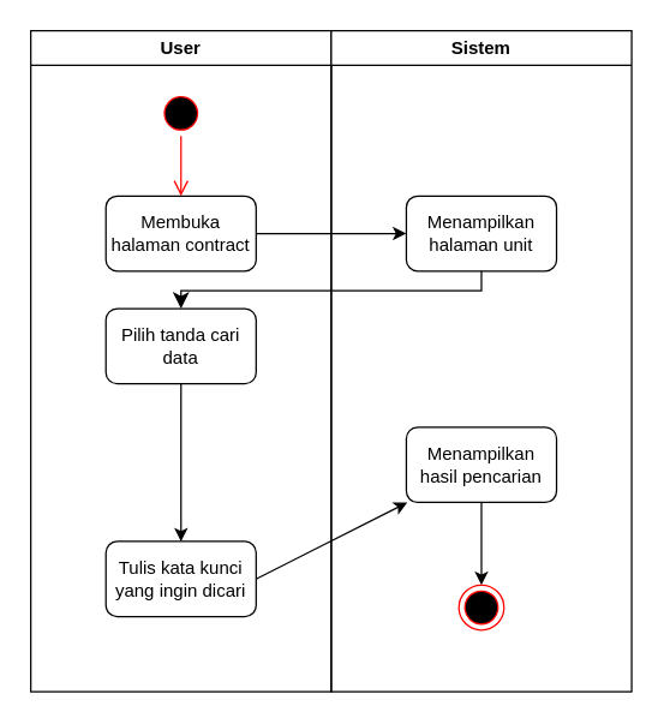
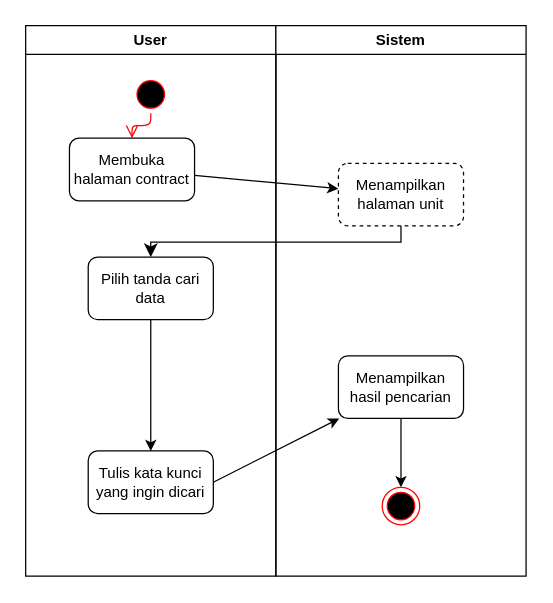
- <mxCell id="5" value="Membuka halaman contract" style="rounded=1;whiteSpace=wrap;html=1;" vertex="1" parent="2"><mxGeometry x="50" y="110" width="100" height="50" as="geometry" /></mxCell>
+ <mxCell id="5" value="Membuka halaman contract" style="rounded=1;whiteSpace=wrap;html=1;" vertex="1" parent="2"><mxGeometry x="35" y="90" width="100" height="50" as="geometry" /></mxCell>
- <mxCell id="10" value="Menampilkan halaman unit" style="rounded=1;whiteSpace=wrap;html=1;" vertex="1" parent="9"><mxGeometry x="50" y="110" width="100" height="50" as="geometry" /></mxCell>
+ <mxCell id="10" value="Menampilkan halaman unit" style="rounded=1;whiteSpace=wrap;html=1;dashed=1;" vertex="1" parent="9"><mxGeometry x="50" y="110" width="100" height="50" as="geometry" /></mxCell>
